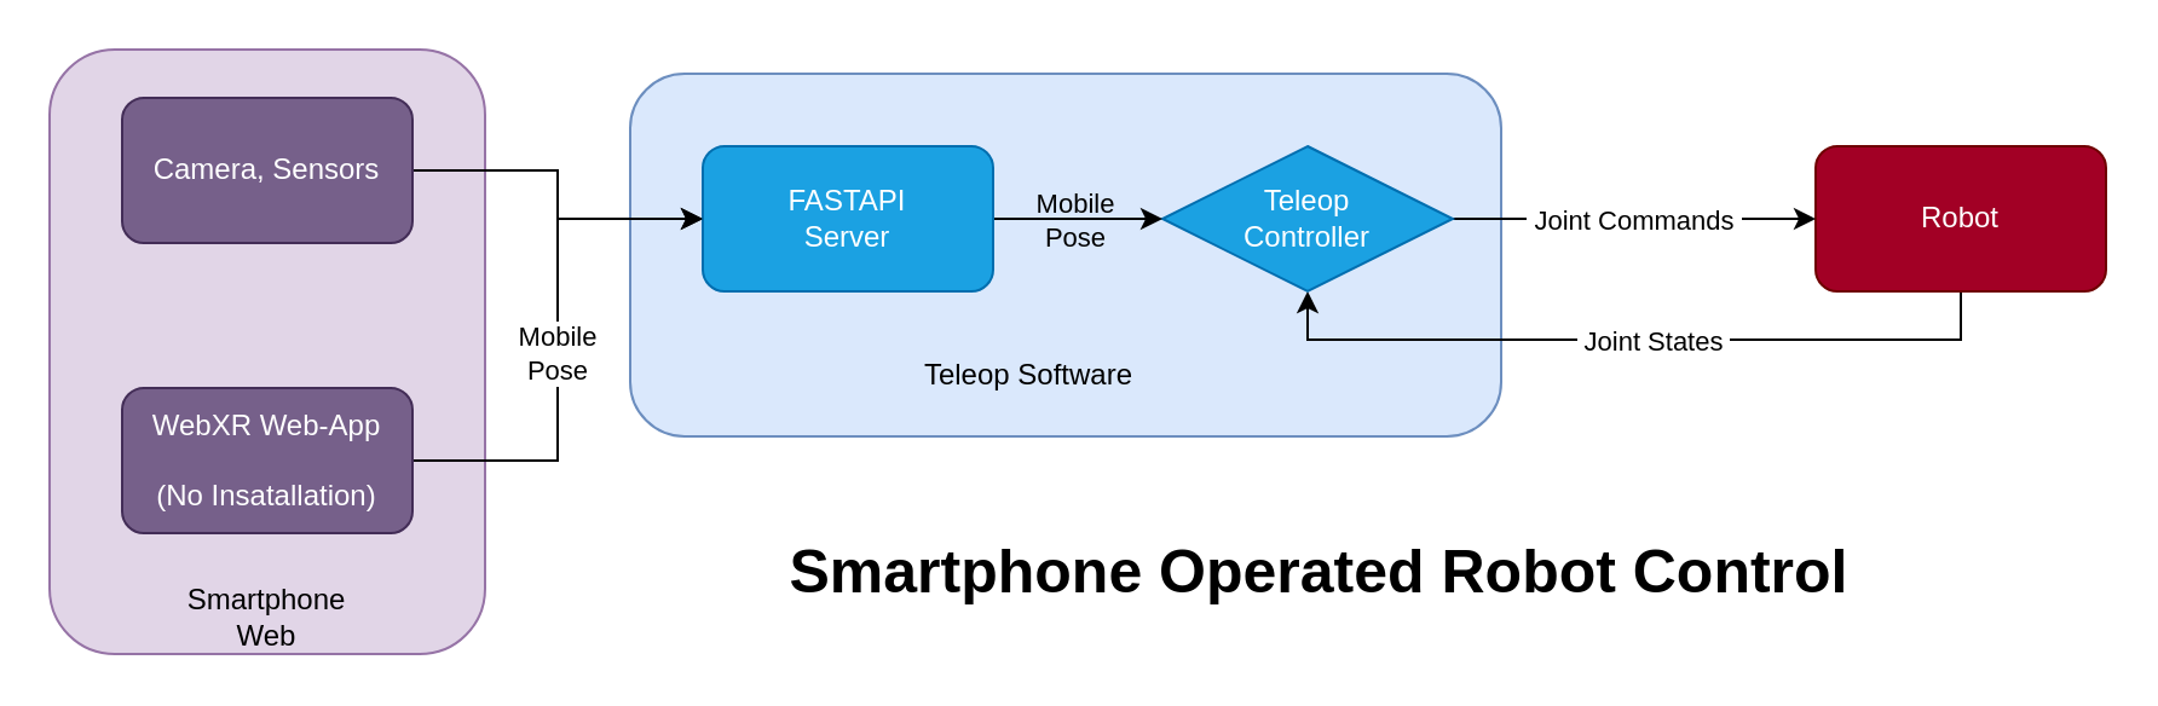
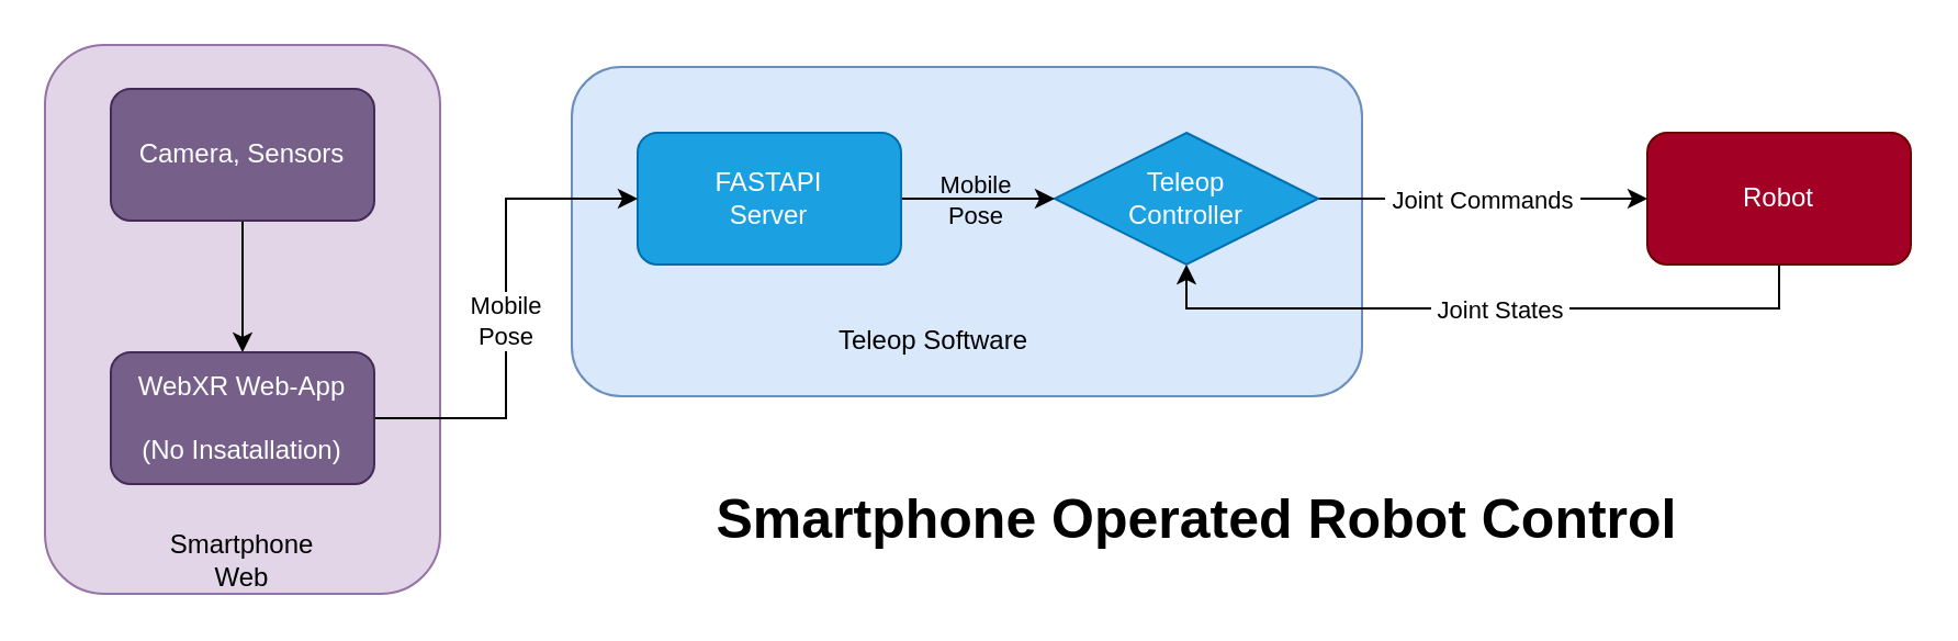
- <mxCell id="4" value="" style="edgeStyle=orthogonalEdgeStyle;rounded=0;orthogonalLoop=1;jettySize=auto;html=1;" edge="1" parent="1" source="5" target="14"><mxGeometry relative="1" as="geometry" /></mxCell>
+ <mxCell id="4" value="" style="edgeStyle=orthogonalEdgeStyle;rounded=0;orthogonalLoop=1;jettySize=auto;html=1;" edge="1" parent="1" source="5" target="17"><mxGeometry relative="1" as="geometry" /></mxCell>
